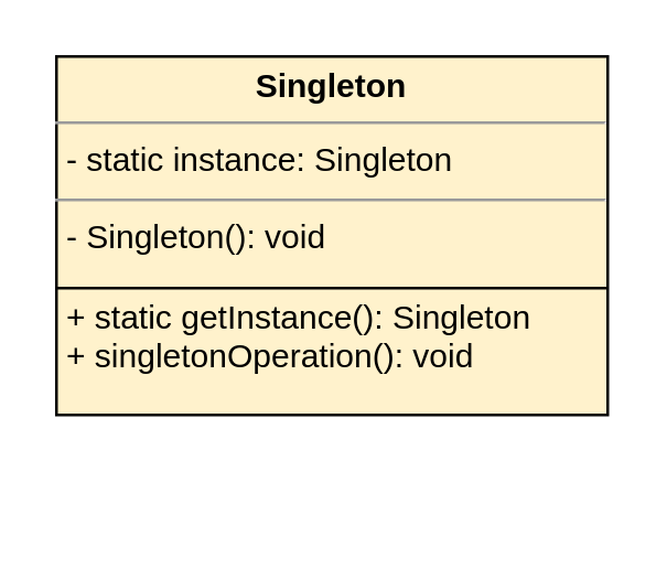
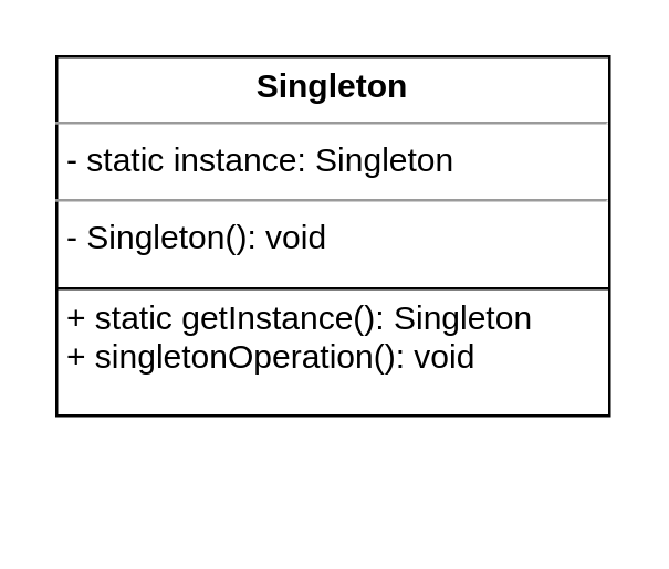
- <mxCell id="2" value="&lt;p style=&quot;margin: 0px ; margin-top: 4px ; text-align: center&quot;&gt;&lt;b&gt;Singleton&lt;/b&gt;&lt;/p&gt;&lt;hr size=&quot;1&quot;&gt;&lt;p style=&quot;margin: 0px ; margin-left: 4px&quot;&gt;- static instance: Singleton&lt;/p&gt;&lt;hr size=&quot;1&quot;&gt;&lt;p style=&quot;margin: 0px ; margin-left: 4px&quot;&gt;- Singleton(): void&lt;/p&gt;&lt;p style=&quot;margin: 0px ; margin-left: 4px&quot;&gt;&lt;br&gt;&lt;/p&gt;&lt;p style=&quot;margin: 0px ; margin-left: 4px&quot;&gt;+ static getInstance(): Singleton&lt;br&gt;&lt;/p&gt;&lt;p style=&quot;margin: 0px ; margin-left: 4px&quot;&gt;+ singletonOperation(): void&lt;/p&gt;" style="verticalAlign=top;align=left;overflow=fill;fontSize=12;fontFamily=Helvetica;html=1;fillColor=#fff2cc;" parent="1" vertex="1"><mxGeometry x="20" y="20" width="200" height="130" as="geometry" /></mxCell>
+ <mxCell id="2" value="&lt;p style=&quot;margin: 0px ; margin-top: 4px ; text-align: center&quot;&gt;&lt;b&gt;Singleton&lt;/b&gt;&lt;/p&gt;&lt;hr size=&quot;1&quot;&gt;&lt;p style=&quot;margin: 0px ; margin-left: 4px&quot;&gt;- static instance: Singleton&lt;/p&gt;&lt;hr size=&quot;1&quot;&gt;&lt;p style=&quot;margin: 0px ; margin-left: 4px&quot;&gt;- Singleton(): void&lt;/p&gt;&lt;p style=&quot;margin: 0px ; margin-left: 4px&quot;&gt;&lt;br&gt;&lt;/p&gt;&lt;p style=&quot;margin: 0px ; margin-left: 4px&quot;&gt;+ static getInstance(): Singleton&lt;br&gt;&lt;/p&gt;&lt;p style=&quot;margin: 0px ; margin-left: 4px&quot;&gt;+ singletonOperation(): void&lt;/p&gt;" style="verticalAlign=top;align=left;overflow=fill;fontSize=12;fontFamily=Helvetica;html=1;" parent="1" vertex="1"><mxGeometry x="20" y="20" width="200" height="130" as="geometry" /></mxCell>
